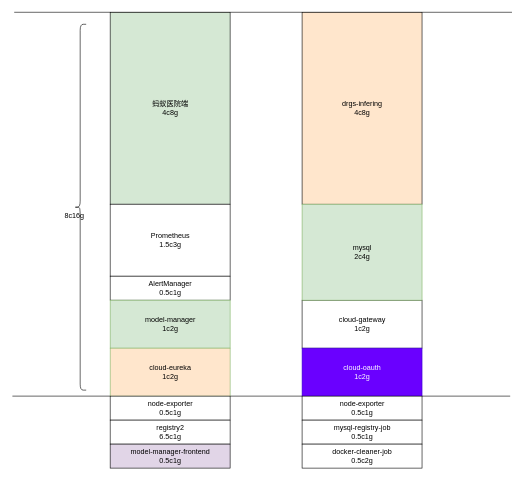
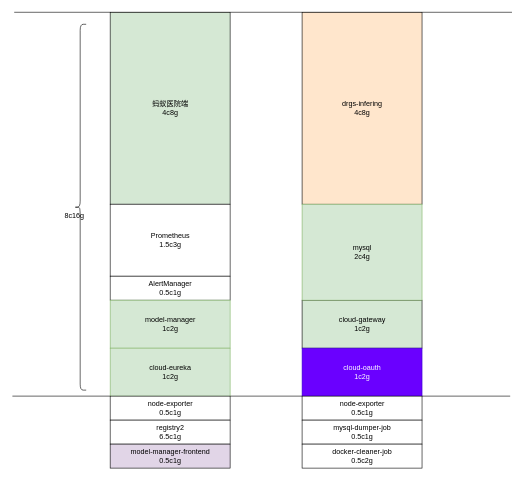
- <mxCell id="10" value="cloud-gateway&lt;br&gt;1c2g" style="html=1;" parent="1" vertex="1"><mxGeometry x="503" y="500" width="200" height="80" as="geometry" /></mxCell>
+ <mxCell id="10" value="cloud-gateway&lt;br&gt;1c2g" style="html=1;fillColor=#d5e8d4;" parent="1" vertex="1"><mxGeometry x="503" y="500" width="200" height="80" as="geometry" /></mxCell>
- <mxCell id="11" value="cloud-eureka&lt;br&gt;1c2g" style="html=1;fillColor=#ffe6cc;strokeColor=#82b366;" parent="1" vertex="1"><mxGeometry x="183" y="580" width="200" height="80" as="geometry" /></mxCell>
+ <mxCell id="11" value="cloud-eureka&lt;br&gt;1c2g" style="html=1;fillColor=#d5e8d4;strokeColor=#82b366;" parent="1" vertex="1"><mxGeometry x="183" y="580" width="200" height="80" as="geometry" /></mxCell>
- <mxCell id="17" value="mysql-registry-job&lt;br&gt;0.5c1g" style="html=1;" parent="1" vertex="1"><mxGeometry x="503" y="700" width="200" height="40" as="geometry" /></mxCell>
+ <mxCell id="17" value="mysql-dumper-job&lt;br&gt;0.5c1g" style="html=1;" parent="1" vertex="1"><mxGeometry x="503" y="700" width="200" height="40" as="geometry" /></mxCell>
